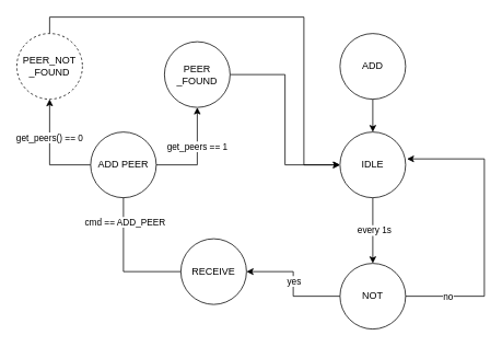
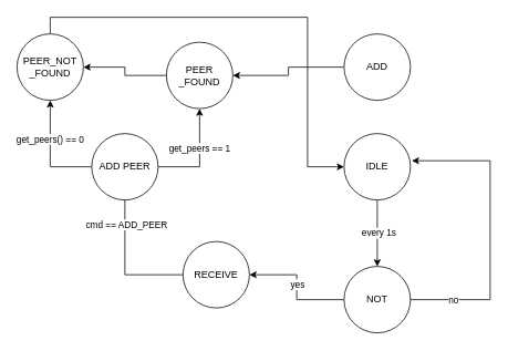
- <mxCell id="23" value="PEER_NOT&lt;div&gt;_FOUND&lt;/div&gt;" style="ellipse;whiteSpace=wrap;html=1;aspect=fixed;dashed=1;" vertex="1" parent="1"><mxGeometry x="20" y="40" width="80" height="80" as="geometry" /></mxCell>
+ <mxCell id="23" value="PEER_NOT&lt;div&gt;_FOUND&lt;/div&gt;" style="ellipse;whiteSpace=wrap;html=1;aspect=fixed;" vertex="1" parent="1"><mxGeometry x="20" y="40" width="80" height="80" as="geometry" /></mxCell>
- <mxCell id="2" style="edgeStyle=orthogonalEdgeStyle;rounded=0;orthogonalLoop=1;jettySize=auto;html=1;" edge="1" parent="1" source="3" target="6"><mxGeometry relative="1" as="geometry" /></mxCell>
+ <mxCell id="2" style="edgeStyle=orthogonalEdgeStyle;rounded=0;orthogonalLoop=1;jettySize=auto;html=1;" edge="1" parent="1" source="3" target="21"><mxGeometry relative="1" as="geometry" /></mxCell>
- <mxCell id="20" style="edgeStyle=orthogonalEdgeStyle;rounded=0;orthogonalLoop=1;jettySize=auto;html=1;entryX=0;entryY=0.5;entryDx=0;entryDy=0;" edge="1" parent="1" source="21" target="6"><mxGeometry relative="1" as="geometry" /></mxCell>
+ <mxCell id="20" style="edgeStyle=orthogonalEdgeStyle;rounded=0;orthogonalLoop=1;jettySize=auto;html=1;" edge="1" parent="1" source="21" target="23"><mxGeometry relative="1" as="geometry" /></mxCell>
